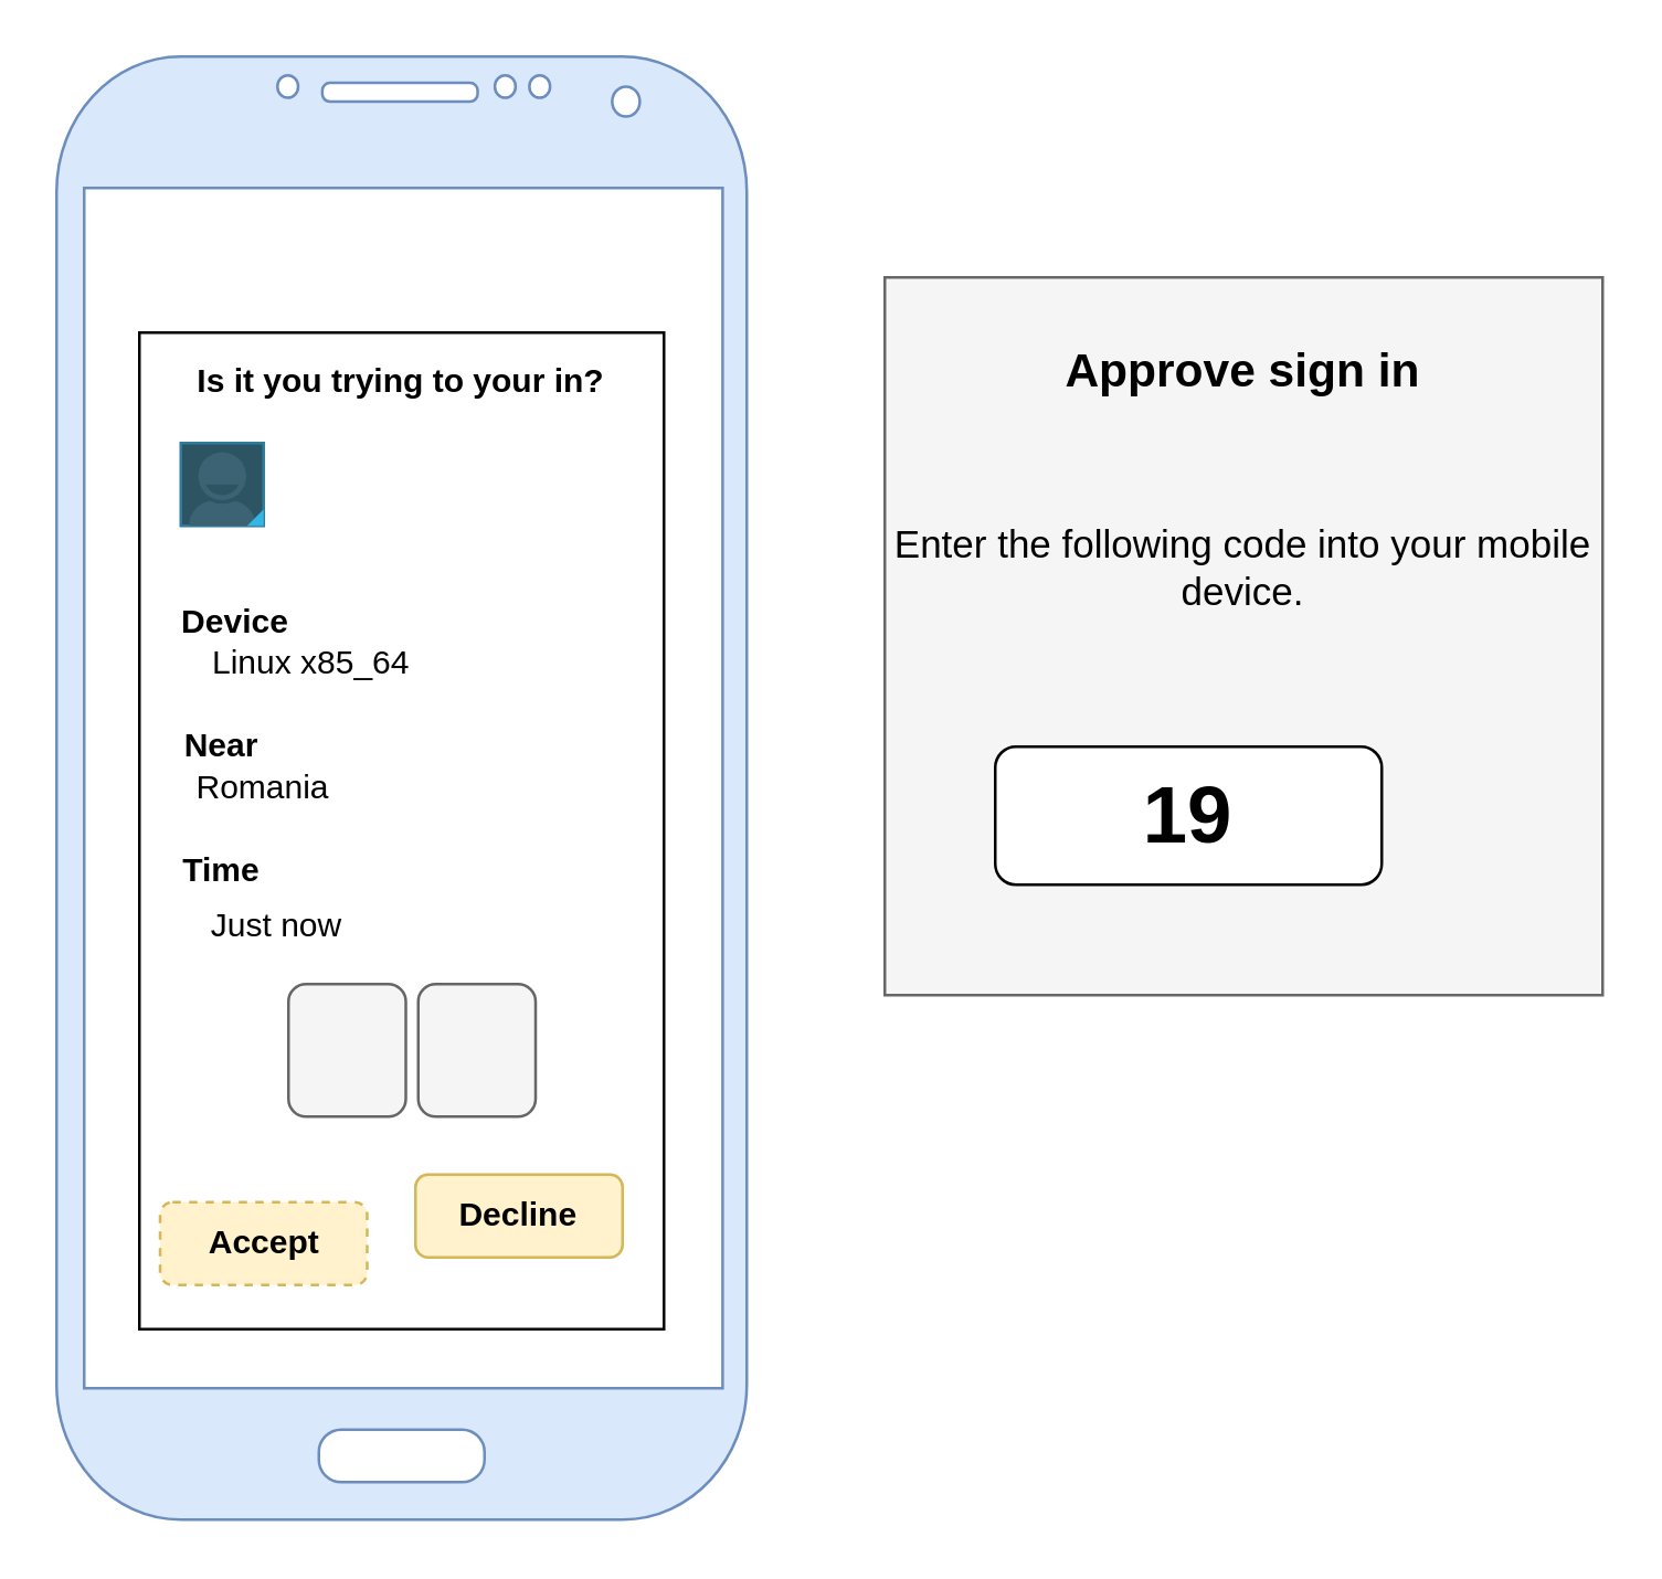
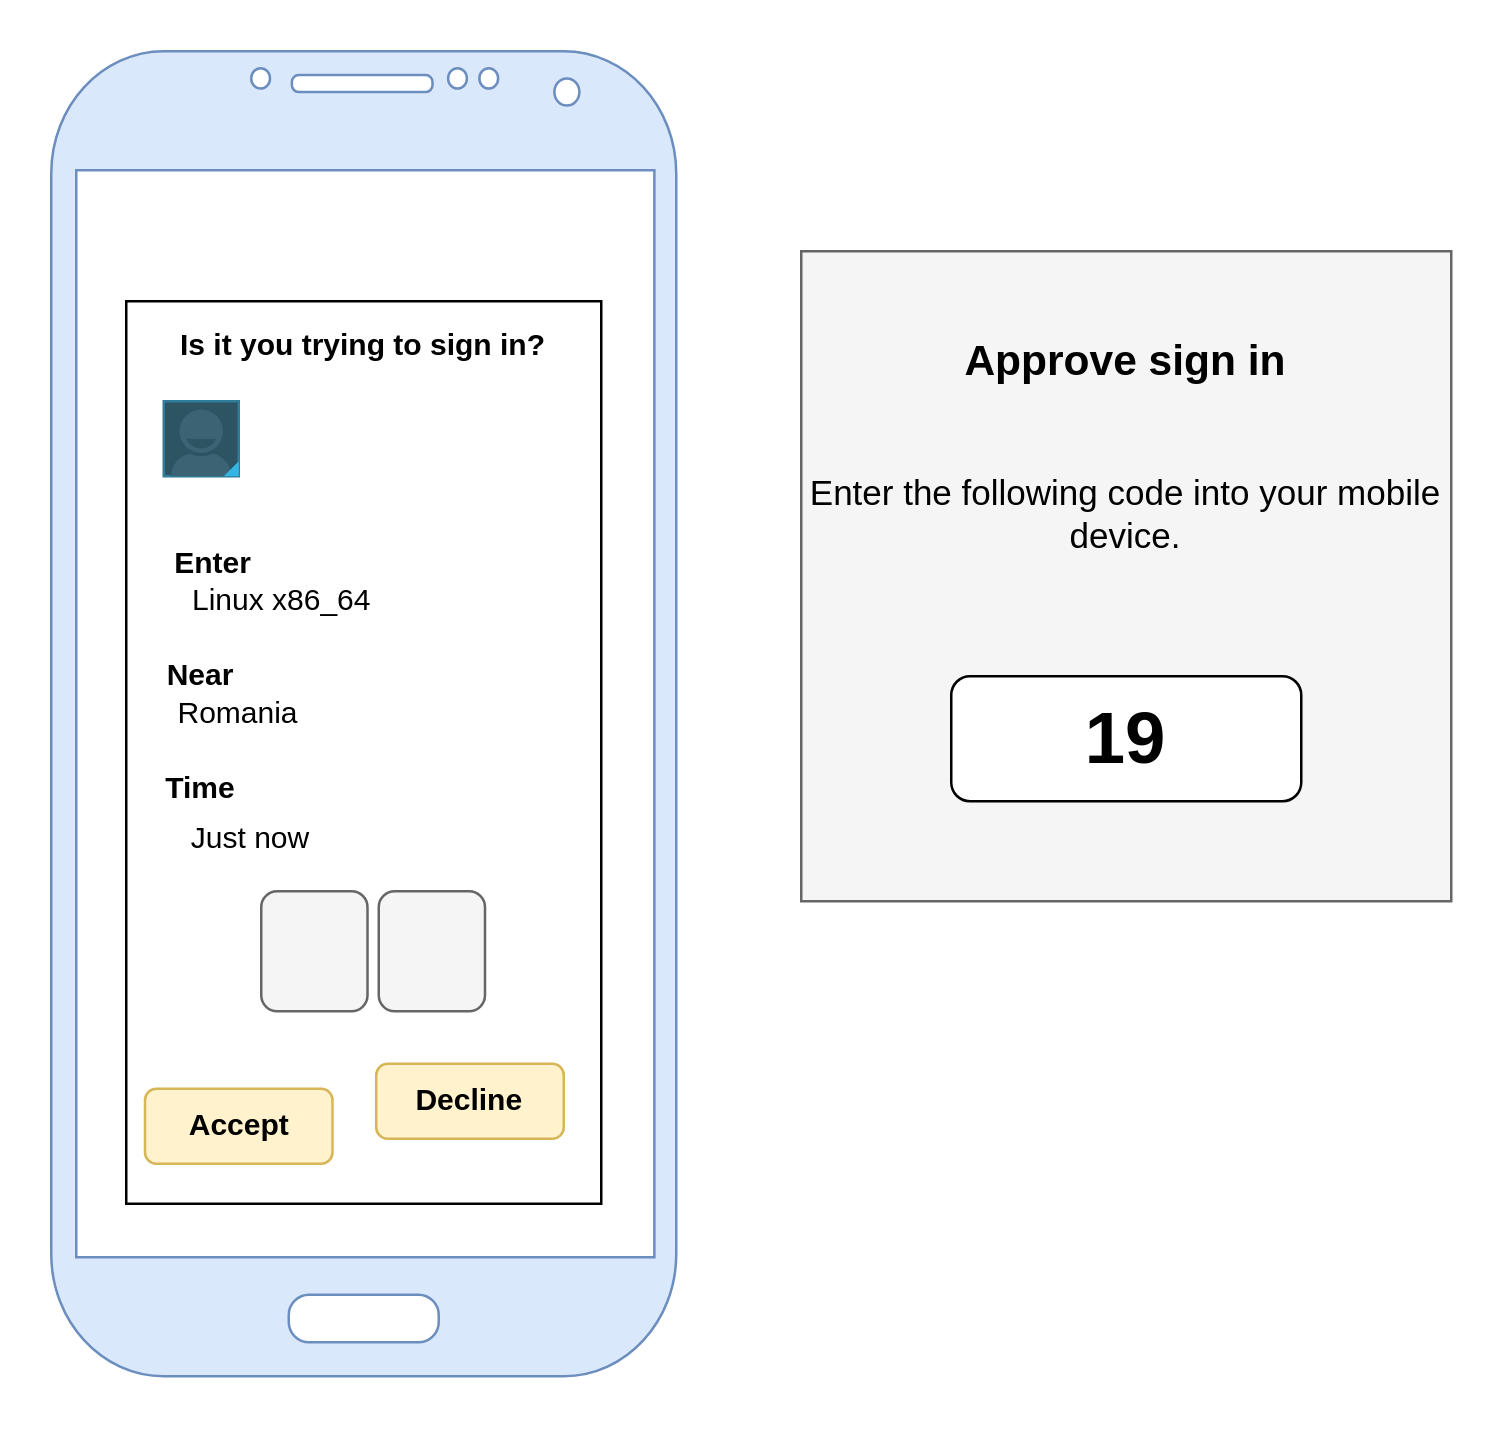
- <mxCell id="15" value="&lt;b&gt;&lt;font style=&quot;font-size: 17px;&quot;&gt;Approve sign in&lt;/font&gt;&lt;/b&gt;" style="text;html=1;align=center;verticalAlign=middle;whiteSpace=wrap;rounded=0;" parent="1" vertex="1"><mxGeometry x="380" y="120" width="140" height="30" as="geometry" /></mxCell>
+ <mxCell id="15" value="&lt;b&gt;&lt;font style=&quot;font-size: 17px;&quot;&gt;Approve sign in&lt;/font&gt;&lt;/b&gt;" style="text;html=1;align=center;verticalAlign=middle;whiteSpace=wrap;rounded=0;" parent="1" vertex="1"><mxGeometry x="380" y="130" width="140" height="30" as="geometry" /></mxCell>
- <mxCell id="6" value="&lt;b&gt;Is it you trying to your in?&lt;/b&gt;&lt;div&gt;&lt;br&gt;&lt;/div&gt;" style="text;html=1;align=center;verticalAlign=middle;whiteSpace=wrap;rounded=0;" parent="1" vertex="1"><mxGeometry x="65" y="130" width="160" height="30" as="geometry" /></mxCell>
+ <mxCell id="6" value="&lt;b&gt;Is it you trying to sign in?&lt;/b&gt;&lt;div&gt;&lt;br&gt;&lt;/div&gt;" style="text;html=1;align=center;verticalAlign=middle;whiteSpace=wrap;rounded=0;" parent="1" vertex="1"><mxGeometry x="65" y="130" width="160" height="30" as="geometry" /></mxCell>
- <mxCell id="7" value="&lt;b&gt;Device&lt;/b&gt;" style="text;html=1;align=center;verticalAlign=middle;whiteSpace=wrap;rounded=0;" parent="1" vertex="1"><mxGeometry x="55" y="210" width="60" height="30" as="geometry" /></mxCell>
+ <mxCell id="7" value="&lt;b&gt;Enter&lt;/b&gt;" style="text;html=1;align=center;verticalAlign=middle;whiteSpace=wrap;rounded=0;" parent="1" vertex="1"><mxGeometry x="55" y="210" width="60" height="30" as="geometry" /></mxCell>
- <mxCell id="8" value="Linux x85_64" style="text;html=1;align=center;verticalAlign=middle;whiteSpace=wrap;rounded=0;" parent="1" vertex="1"><mxGeometry x="65" y="225" width="95" height="30" as="geometry" /></mxCell>
+ <mxCell id="8" value="Linux x86_64" style="text;html=1;align=center;verticalAlign=middle;whiteSpace=wrap;rounded=0;" parent="1" vertex="1"><mxGeometry x="65" y="225" width="95" height="30" as="geometry" /></mxCell>
- <mxCell id="17" value="&lt;span style=&quot;font-size: 29px;&quot;&gt;&lt;b&gt;19&lt;/b&gt;&lt;/span&gt;" style="rounded=1;whiteSpace=wrap;html=1;" parent="1" vertex="1"><mxGeometry x="360" y="270" width="140" height="50" as="geometry" /></mxCell>
+ <mxCell id="17" value="&lt;span style=&quot;font-size: 29px;&quot;&gt;&lt;b&gt;19&lt;/b&gt;&lt;/span&gt;" style="rounded=1;whiteSpace=wrap;html=1;" parent="1" vertex="1"><mxGeometry x="380" y="270" width="140" height="50" as="geometry" /></mxCell>
- <mxCell id="13" value="&lt;b&gt;Accept&lt;/b&gt;" style="rounded=1;whiteSpace=wrap;html=1;fillColor=#fff2cc;strokeColor=#d6b656;dashed=1;" parent="1" vertex="1"><mxGeometry x="57.5" y="435" width="75" height="30" as="geometry" /></mxCell>
+ <mxCell id="13" value="&lt;b&gt;Accept&lt;/b&gt;" style="rounded=1;whiteSpace=wrap;html=1;fillColor=#fff2cc;strokeColor=#d6b656;" parent="1" vertex="1"><mxGeometry x="57.5" y="435" width="75" height="30" as="geometry" /></mxCell>
